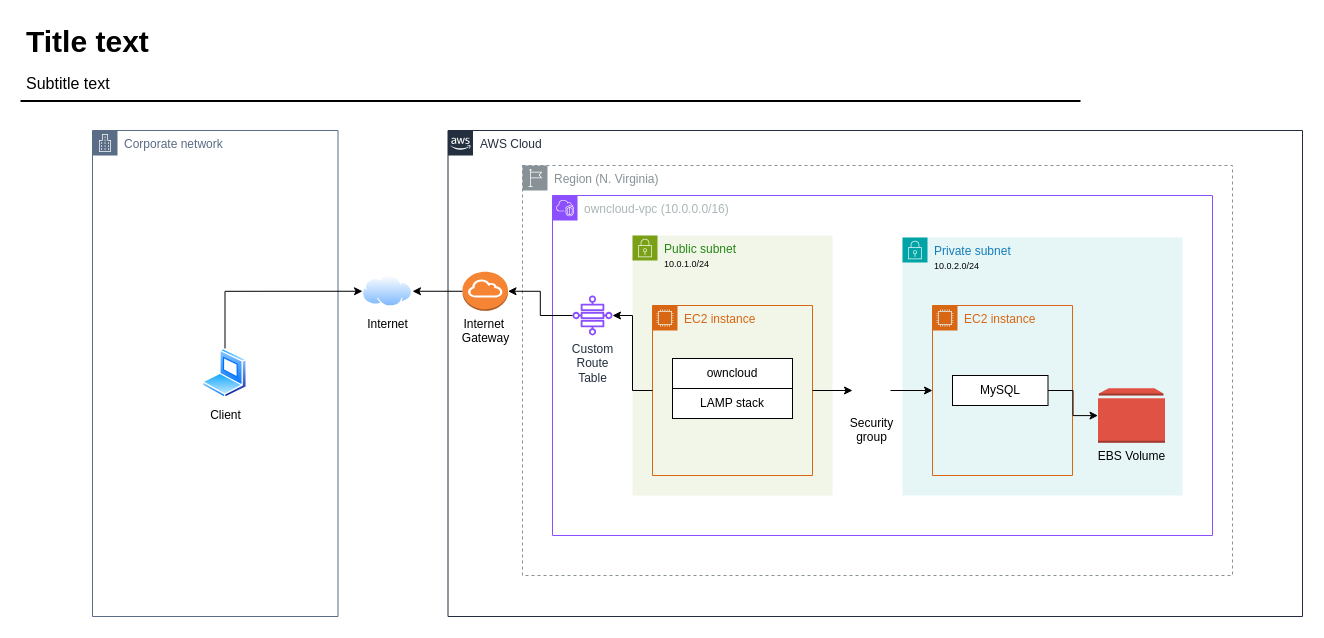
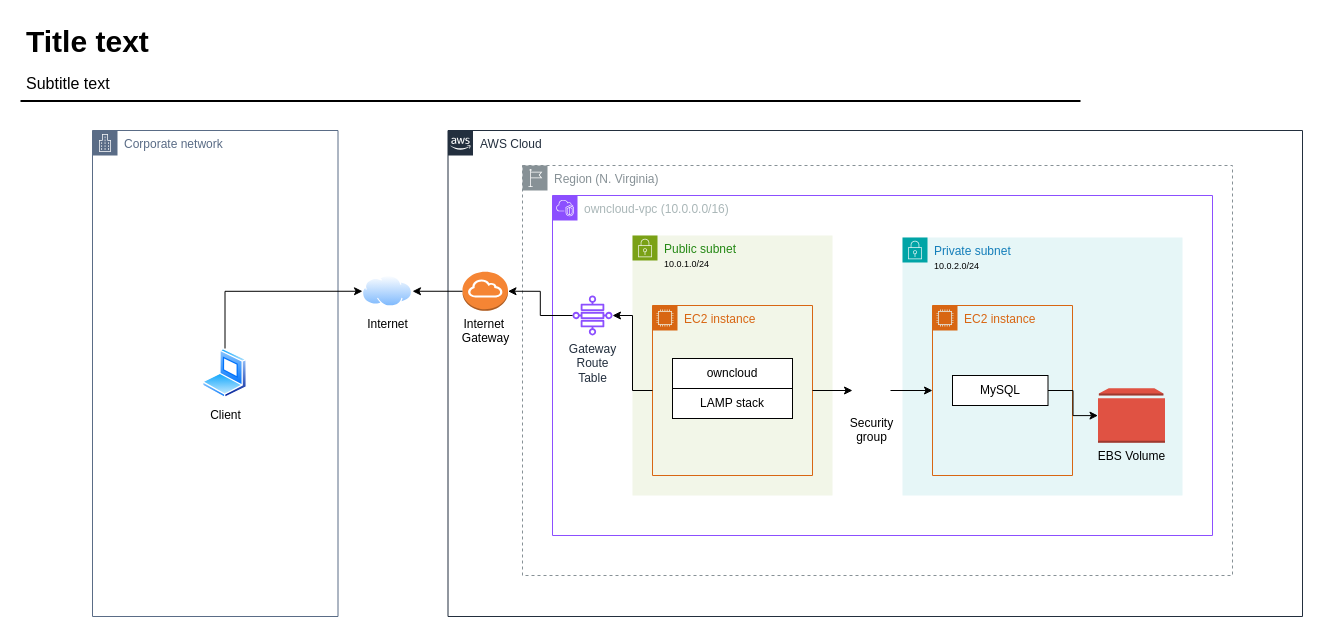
- <mxCell id="21" value="&lt;div&gt;Custom &lt;br&gt;&lt;/div&gt;&lt;div&gt;Route&lt;/div&gt;&lt;div&gt;Table&lt;br&gt;&lt;/div&gt;" style="sketch=0;outlineConnect=0;fontColor=#232F3E;gradientColor=none;fillColor=#8C4FFF;strokeColor=none;dashed=0;verticalLabelPosition=bottom;verticalAlign=top;align=center;html=1;fontSize=12;fontStyle=0;aspect=fixed;pointerEvents=1;shape=mxgraph.aws4.cloud_wan_transit_gateway_route_table_attachment;" vertex="1" parent="1"><mxGeometry x="572" y="295" width="40" height="40" as="geometry" /></mxCell>
+ <mxCell id="21" value="&lt;div&gt;Gateway &lt;br&gt;&lt;/div&gt;&lt;div&gt;Route&lt;/div&gt;&lt;div&gt;Table&lt;br&gt;&lt;/div&gt;" style="sketch=0;outlineConnect=0;fontColor=#232F3E;gradientColor=none;fillColor=#8C4FFF;strokeColor=none;dashed=0;verticalLabelPosition=bottom;verticalAlign=top;align=center;html=1;fontSize=12;fontStyle=0;aspect=fixed;pointerEvents=1;shape=mxgraph.aws4.cloud_wan_transit_gateway_route_table_attachment;" vertex="1" parent="1"><mxGeometry x="572" y="295" width="40" height="40" as="geometry" /></mxCell>
